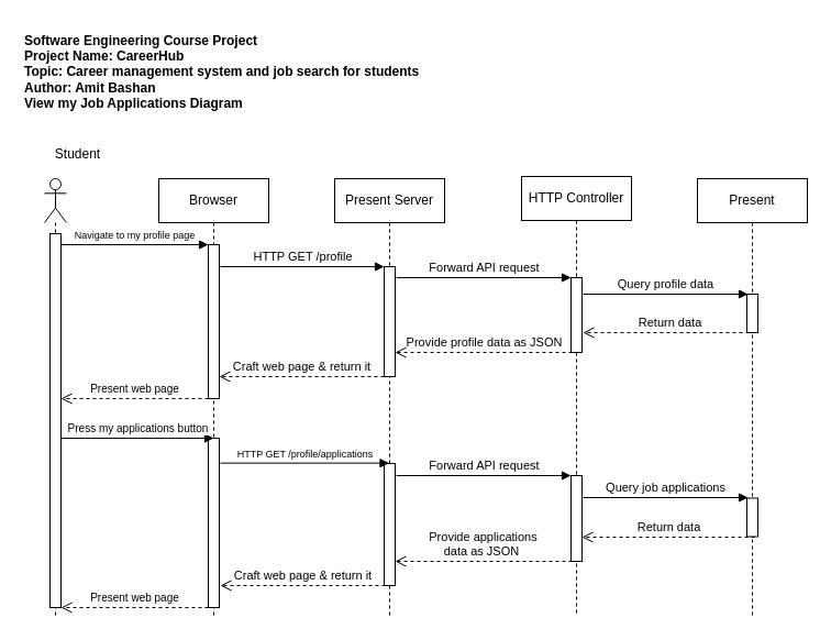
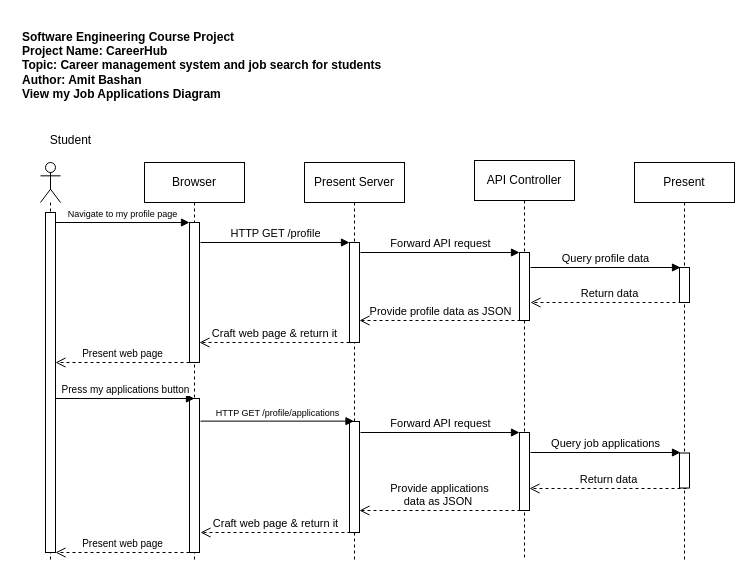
- <mxCell id="15" value="HTTP Controller" style="shape=umlLifeline;perimeter=lifelinePerimeter;whiteSpace=wrap;html=1;container=1;dropTarget=0;collapsible=0;recursiveResize=0;outlineConnect=0;portConstraint=eastwest;newEdgeStyle={&quot;curved&quot;:0,&quot;rounded&quot;:0};" vertex="1" parent="1"><mxGeometry x="474" y="160" width="100" height="400" as="geometry" /></mxCell>
+ <mxCell id="15" value="API Controller" style="shape=umlLifeline;perimeter=lifelinePerimeter;whiteSpace=wrap;html=1;container=1;dropTarget=0;collapsible=0;recursiveResize=0;outlineConnect=0;portConstraint=eastwest;newEdgeStyle={&quot;curved&quot;:0,&quot;rounded&quot;:0};" vertex="1" parent="1"><mxGeometry x="474" y="160" width="100" height="400" as="geometry" /></mxCell>
